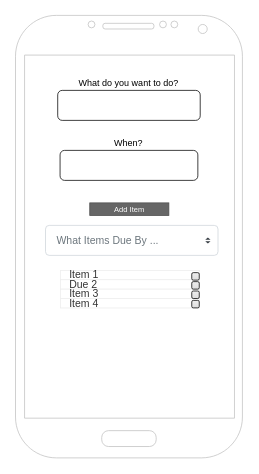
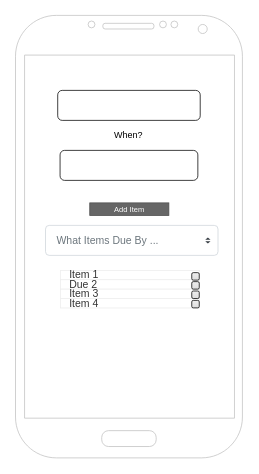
- <mxCell id="4" value="What do you want to do?" style="text;html=1;strokeColor=none;fillColor=none;align=center;verticalAlign=middle;whiteSpace=wrap;rounded=0;" vertex="1" parent="1"><mxGeometry x="84.28" y="100" width="174" height="20" as="geometry" /></mxCell>
- <mxCell id="5" value="When?" style="text;html=1;strokeColor=none;fillColor=none;align=center;verticalAlign=middle;whiteSpace=wrap;rounded=0;" vertex="1" parent="1"><mxGeometry x="151.28" y="180" width="40" height="20" as="geometry" /></mxCell>
+ <mxCell id="5" value="When?" style="text;html=1;strokeColor=none;fillColor=none;align=center;verticalAlign=middle;whiteSpace=wrap;rounded=0;" vertex="1" parent="1"><mxGeometry x="151.28" y="170" width="40" height="20" as="geometry" /></mxCell>
